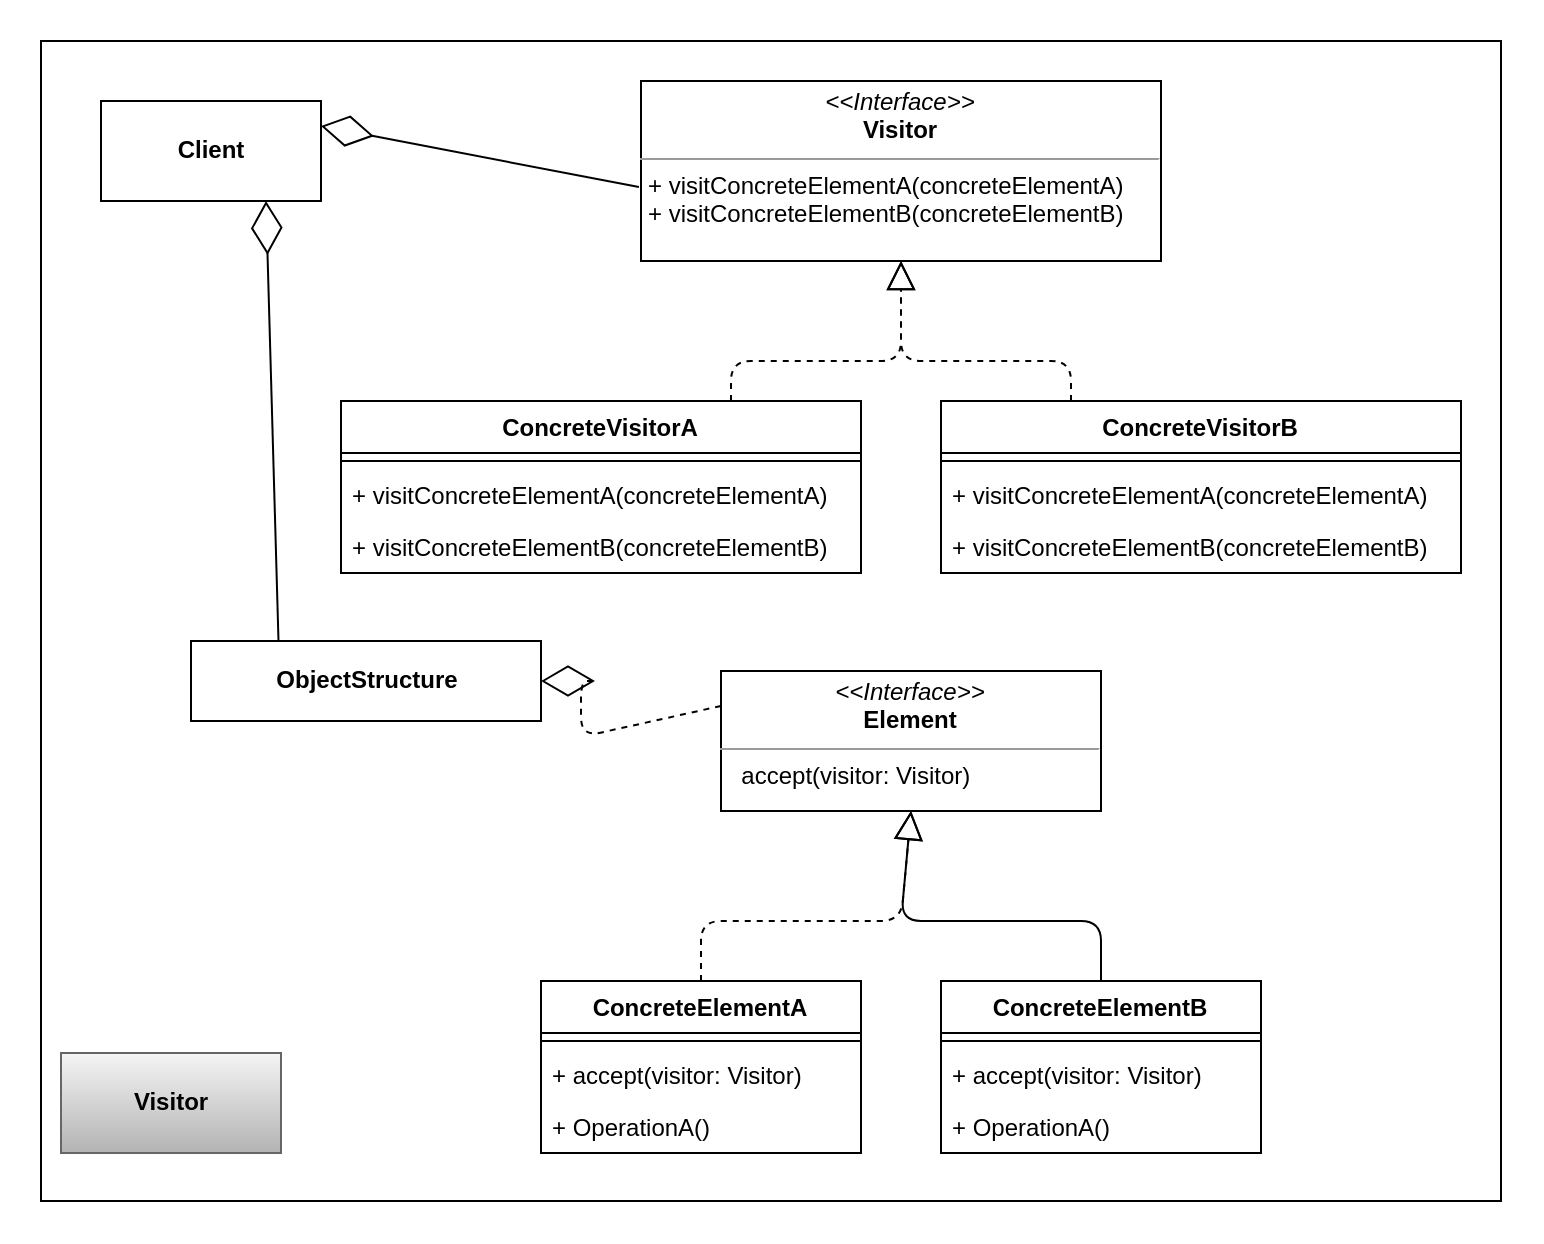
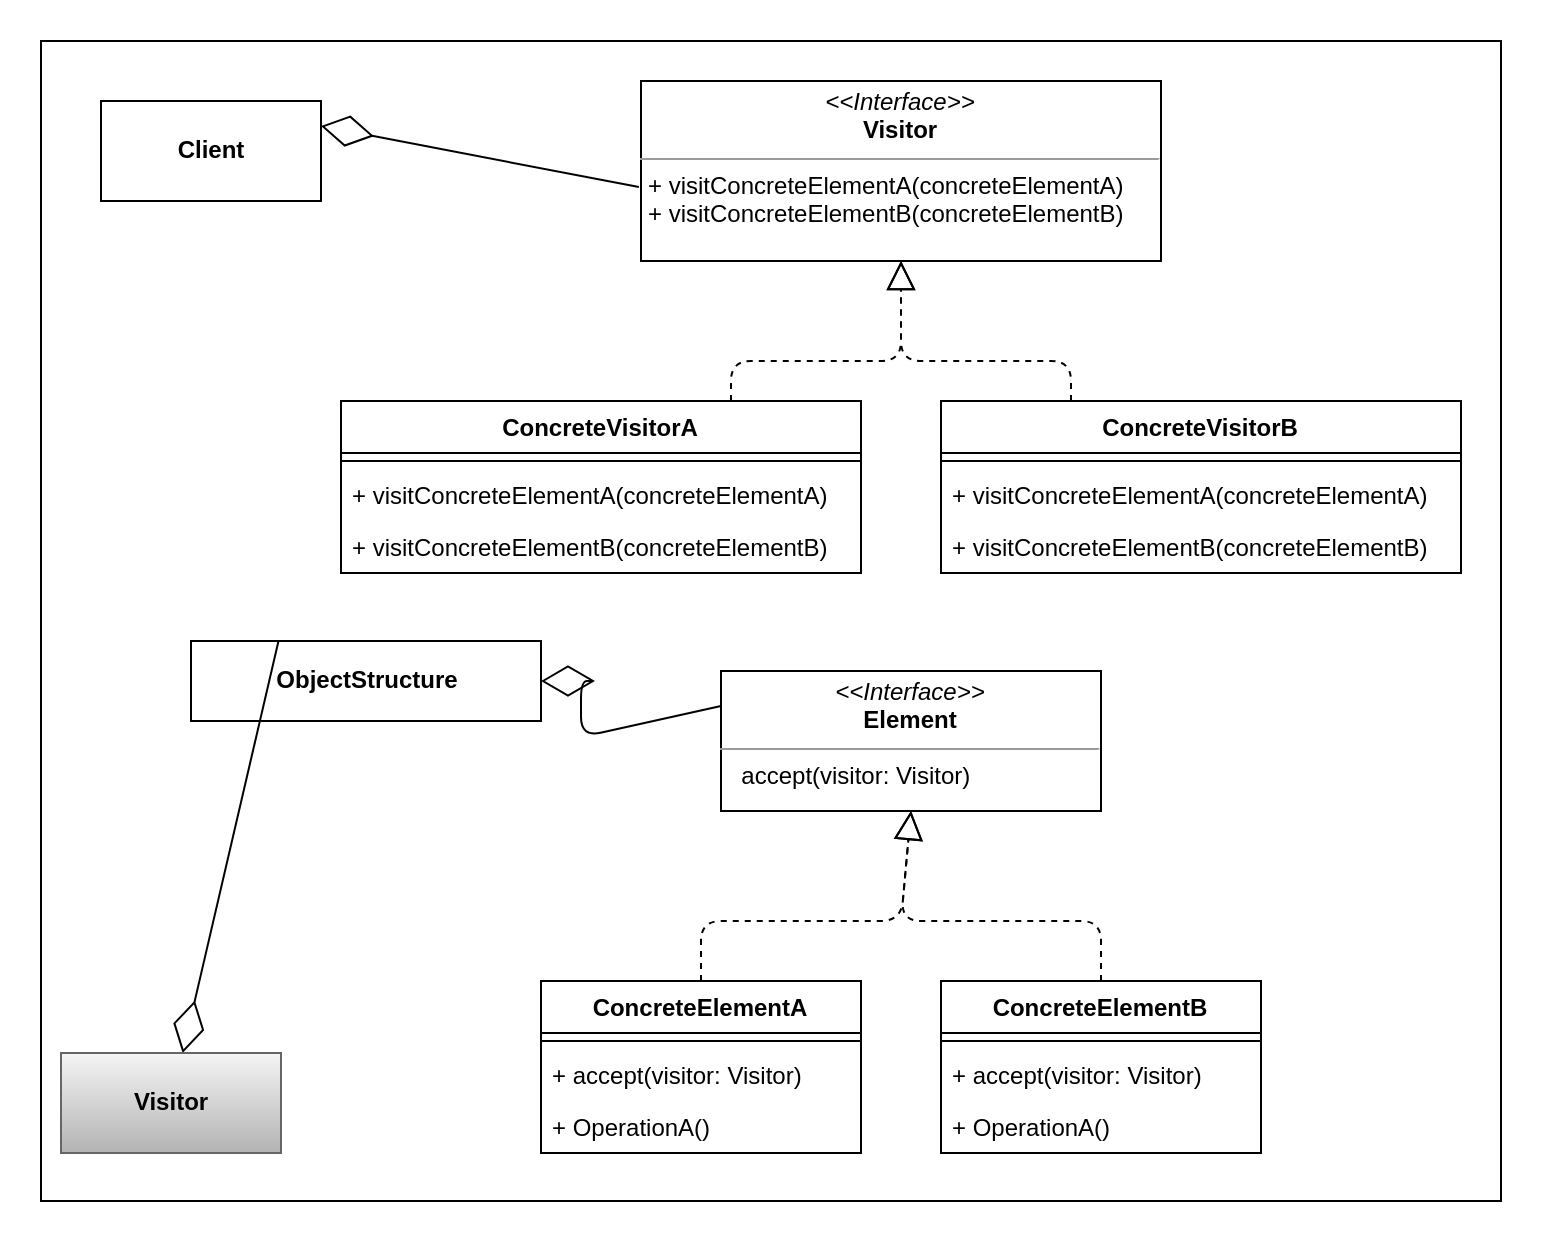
- <mxCell id="28" value="" style="endArrow=diamondThin;endFill=0;endSize=24;html=1;entryX=0.75;entryY=1;entryDx=0;entryDy=0;exitX=0.25;exitY=0;exitDx=0;exitDy=0;" edge="1" parent="1" source="15" target="14"><mxGeometry width="160" relative="1" as="geometry"><mxPoint x="-70" y="310" as="sourcePoint" /><mxPoint x="90" y="310" as="targetPoint" /></mxGeometry></mxCell>
+ <mxCell id="28" value="" style="endArrow=diamondThin;endFill=0;endSize=24;html=1;exitX=0.25;exitY=0;exitDx=0;exitDy=0;" edge="1" parent="1" source="15" target="30"><mxGeometry width="160" relative="1" as="geometry"><mxPoint x="-70" y="310" as="sourcePoint" /><mxPoint x="90" y="310" as="targetPoint" /></mxGeometry></mxCell>
- <mxCell id="27" value="" style="endArrow=diamondThin;endFill=0;endSize=24;html=1;entryX=1;entryY=0.5;entryDx=0;entryDy=0;exitX=0;exitY=0.25;exitDx=0;exitDy=0;dashed=1;" edge="1" parent="1" source="16" target="15"><mxGeometry width="160" relative="1" as="geometry"><mxPoint x="40" y="510" as="sourcePoint" /><mxPoint x="200" y="510" as="targetPoint" /><Array as="points"><mxPoint x="290" y="368" /><mxPoint x="290" y="340" /></Array></mxGeometry></mxCell>
+ <mxCell id="27" value="" style="endArrow=diamondThin;endFill=0;endSize=24;html=1;entryX=1;entryY=0.5;entryDx=0;entryDy=0;exitX=0;exitY=0.25;exitDx=0;exitDy=0;" edge="1" parent="1" source="16" target="15"><mxGeometry width="160" relative="1" as="geometry"><mxPoint x="40" y="510" as="sourcePoint" /><mxPoint x="200" y="510" as="targetPoint" /><Array as="points"><mxPoint x="290" y="368" /><mxPoint x="290" y="340" /></Array></mxGeometry></mxCell>
- <mxCell id="26" value="" style="endArrow=block;dashed=0;endFill=0;endSize=12;html=1;entryX=0.5;entryY=1;entryDx=0;entryDy=0;exitX=0.5;exitY=0;exitDx=0;exitDy=0;" edge="1" parent="1" source="21" target="16"><mxGeometry width="160" relative="1" as="geometry"><mxPoint x="650" y="470" as="sourcePoint" /><mxPoint x="810" y="470" as="targetPoint" /><Array as="points"><mxPoint x="550" y="460" /><mxPoint x="450" y="460" /></Array></mxGeometry></mxCell>
+ <mxCell id="26" value="" style="endArrow=block;dashed=1;endFill=0;endSize=12;html=1;entryX=0.5;entryY=1;entryDx=0;entryDy=0;exitX=0.5;exitY=0;exitDx=0;exitDy=0;" edge="1" parent="1" source="21" target="16"><mxGeometry width="160" relative="1" as="geometry"><mxPoint x="650" y="470" as="sourcePoint" /><mxPoint x="810" y="470" as="targetPoint" /><Array as="points"><mxPoint x="550" y="460" /><mxPoint x="450" y="460" /></Array></mxGeometry></mxCell>
